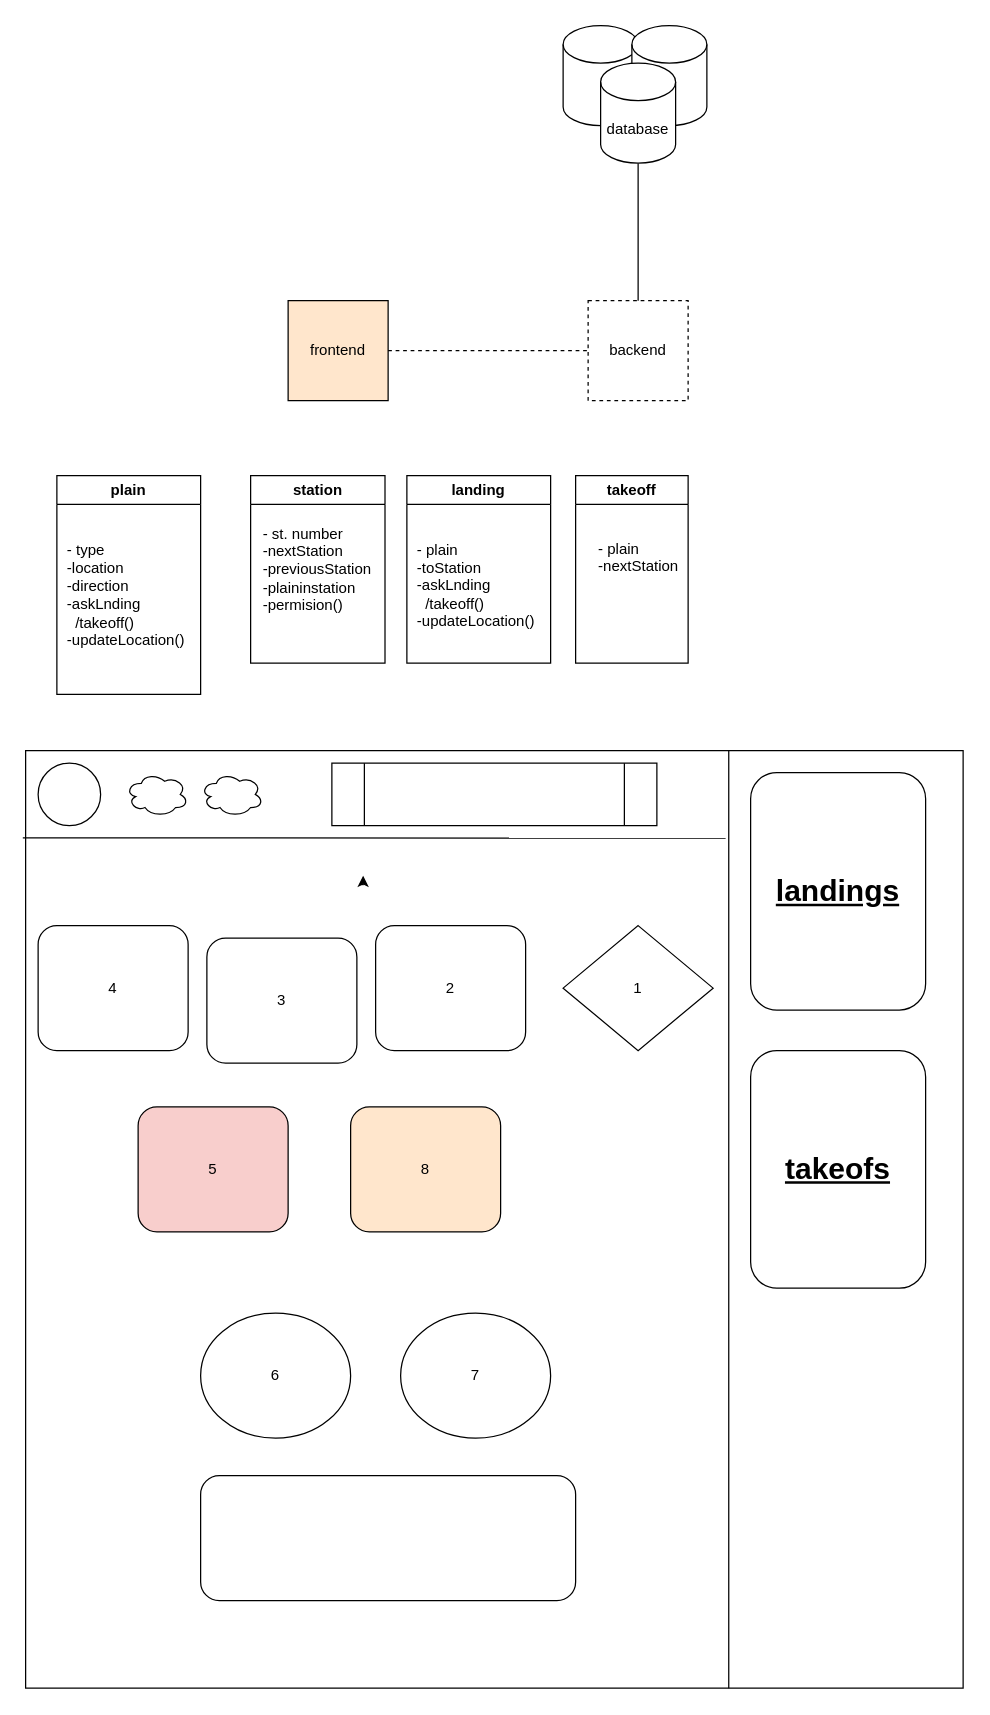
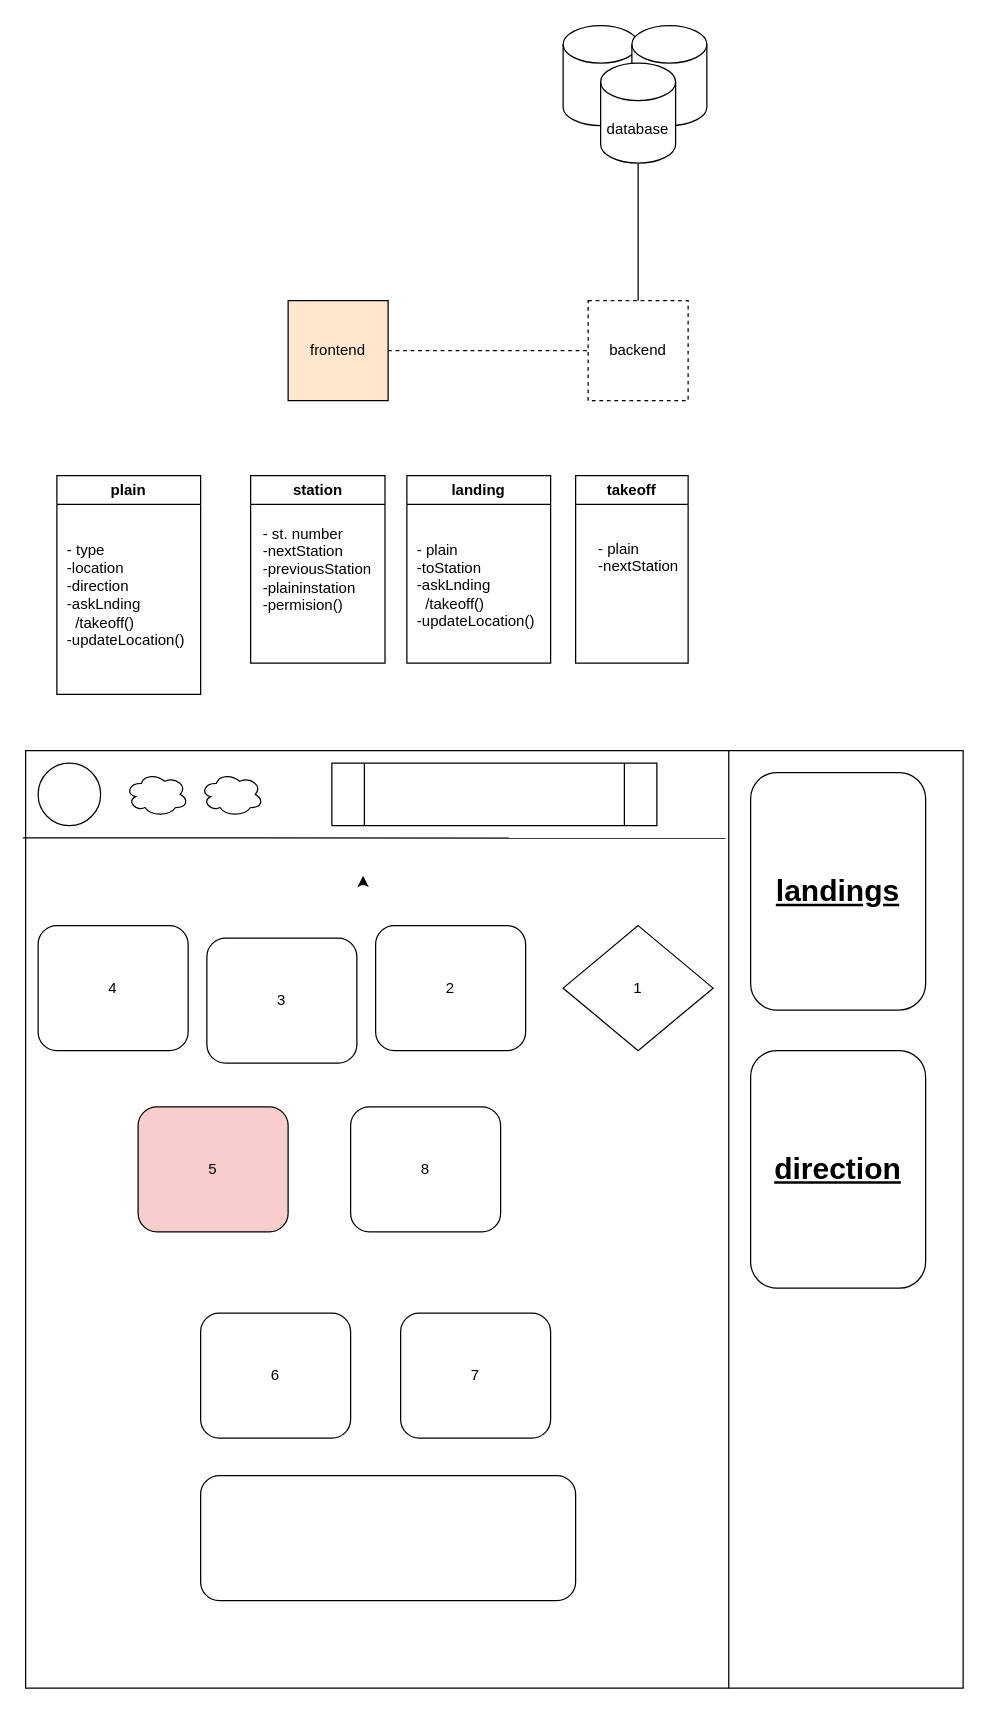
- <mxCell id="27" value="8" style="rounded=1;whiteSpace=wrap;html=1;fillColor=#ffe6cc;" parent="1" vertex="1"><mxGeometry x="280" y="885" width="120" height="100" as="geometry" /></mxCell>
+ <mxCell id="27" value="8" style="rounded=1;whiteSpace=wrap;html=1;" parent="1" vertex="1"><mxGeometry x="280" y="885" width="120" height="100" as="geometry" /></mxCell>
- <mxCell id="13" value="&lt;font style=&quot;font-size: 24px;&quot;&gt;&lt;b&gt;&lt;u&gt;takeofs&lt;/u&gt;&lt;/b&gt;&lt;/font&gt;" style="rounded=1;whiteSpace=wrap;html=1;" parent="1" vertex="1"><mxGeometry x="600" y="840" width="140" height="190" as="geometry" /></mxCell>
+ <mxCell id="13" value="&lt;font style=&quot;font-size: 24px;&quot;&gt;&lt;b&gt;&lt;u&gt;direction&lt;/u&gt;&lt;/b&gt;&lt;/font&gt;" style="rounded=1;whiteSpace=wrap;html=1;" parent="1" vertex="1"><mxGeometry x="600" y="840" width="140" height="190" as="geometry" /></mxCell>
- <mxCell id="26" value="6" style="ellipse;whiteSpace=wrap;html=1;" parent="1" vertex="1"><mxGeometry x="160" y="1050" width="120" height="100" as="geometry" /></mxCell>
+ <mxCell id="26" value="6" style="rounded=1;whiteSpace=wrap;html=1;" parent="1" vertex="1"><mxGeometry x="160" y="1050" width="120" height="100" as="geometry" /></mxCell>
- <mxCell id="25" value="7" style="ellipse;whiteSpace=wrap;html=1;" parent="1" vertex="1"><mxGeometry x="320" y="1050" width="120" height="100" as="geometry" /></mxCell>
+ <mxCell id="25" value="7" style="rounded=1;whiteSpace=wrap;html=1;" parent="1" vertex="1"><mxGeometry x="320" y="1050" width="120" height="100" as="geometry" /></mxCell>
